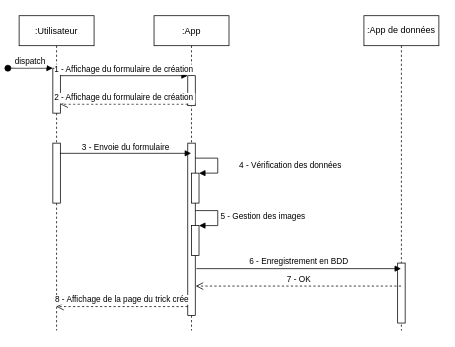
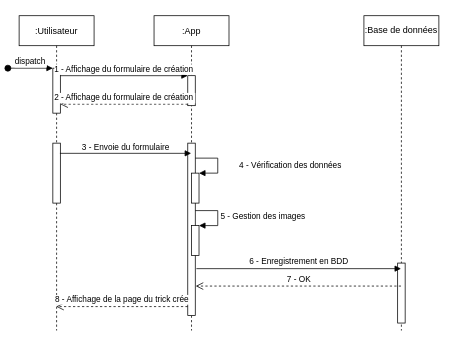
- <mxCell id="16" value=":App de données" style="shape=umlLifeline;perimeter=lifelinePerimeter;whiteSpace=wrap;html=1;container=1;collapsible=0;recursiveResize=0;outlineConnect=0;" vertex="1" parent="1"><mxGeometry x="480" y="20" width="100" height="420" as="geometry" /></mxCell>
+ <mxCell id="16" value=":Base de données" style="shape=umlLifeline;perimeter=lifelinePerimeter;whiteSpace=wrap;html=1;container=1;collapsible=0;recursiveResize=0;outlineConnect=0;" vertex="1" parent="1"><mxGeometry x="480" y="20" width="100" height="420" as="geometry" /></mxCell>
